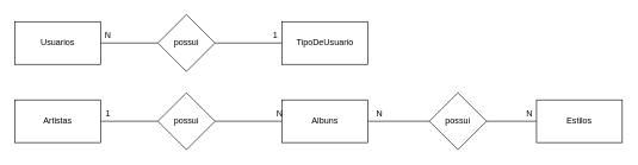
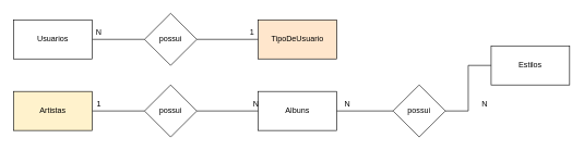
- <mxCell id="6" value="TipoDeUsuario" style="rounded=0;whiteSpace=wrap;html=1;" parent="1" vertex="1"><mxGeometry x="394" y="30" width="120" height="60" as="geometry" /></mxCell>
+ <mxCell id="6" value="TipoDeUsuario" style="rounded=0;whiteSpace=wrap;html=1;fillColor=#ffe6cc;" parent="1" vertex="1"><mxGeometry x="394" y="30" width="120" height="60" as="geometry" /></mxCell>
- <mxCell id="8" value="Artistas" style="rounded=0;whiteSpace=wrap;html=1;" parent="1" vertex="1"><mxGeometry x="20" y="140" width="120" height="60" as="geometry" /></mxCell>
+ <mxCell id="8" value="Artistas" style="rounded=0;whiteSpace=wrap;html=1;fillColor=#fff2cc;" parent="1" vertex="1"><mxGeometry x="20" y="140" width="120" height="60" as="geometry" /></mxCell>
- <mxCell id="15" value="Estilos" style="rounded=0;whiteSpace=wrap;html=1;" parent="1" vertex="1"><mxGeometry x="750" y="140" width="120" height="60" as="geometry" /></mxCell>
+ <mxCell id="15" value="Estilos" style="rounded=0;whiteSpace=wrap;html=1;" parent="1" vertex="1"><mxGeometry x="750" y="70" width="120" height="60" as="geometry" /></mxCell>
